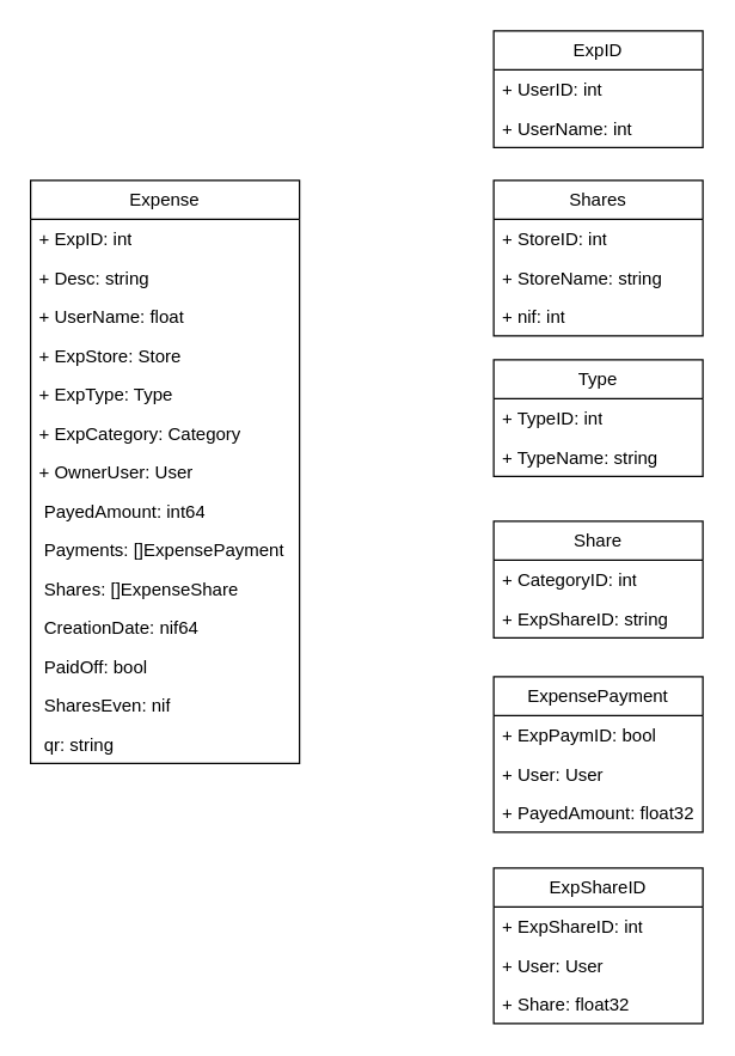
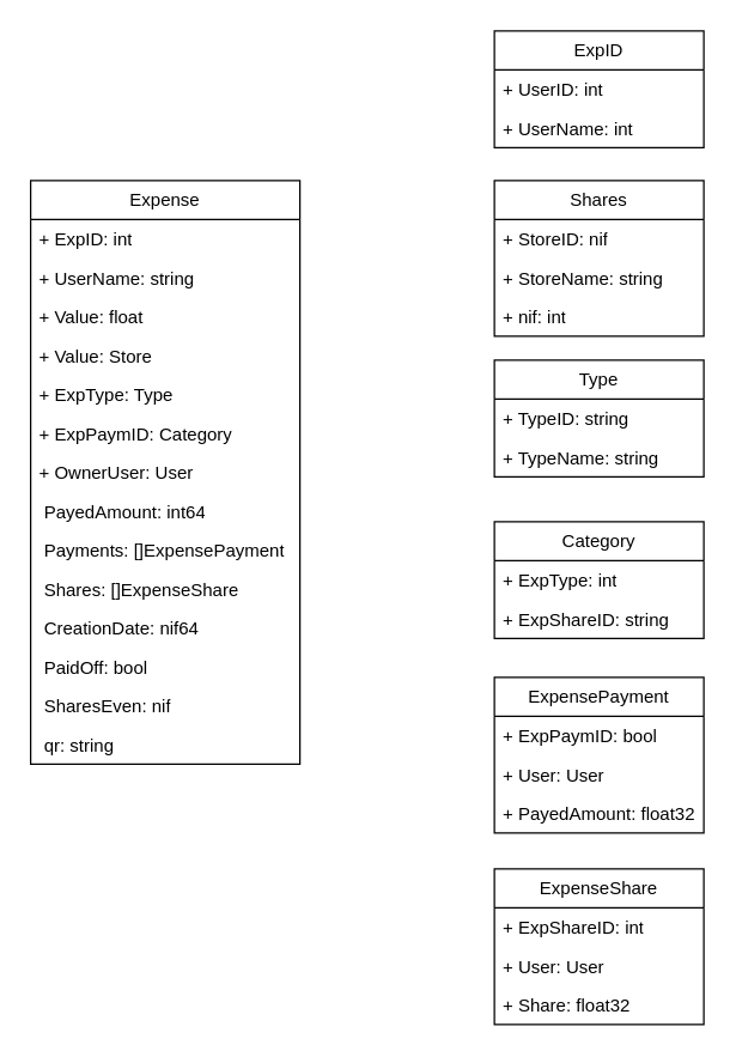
- <mxCell id="18" value="+ StoreID: int" style="text;strokeColor=none;fillColor=none;align=left;verticalAlign=top;spacingLeft=4;spacingRight=4;overflow=hidden;rotatable=0;points=[[0,0.5],[1,0.5]];portConstraint=eastwest;whiteSpace=wrap;html=1;" parent="17" vertex="1"><mxGeometry y="26" width="140" height="26" as="geometry" /></mxCell>
+ <mxCell id="18" value="+ StoreID: nif" style="text;strokeColor=none;fillColor=none;align=left;verticalAlign=top;spacingLeft=4;spacingRight=4;overflow=hidden;rotatable=0;points=[[0,0.5],[1,0.5]];portConstraint=eastwest;whiteSpace=wrap;html=1;" parent="17" vertex="1"><mxGeometry y="26" width="140" height="26" as="geometry" /></mxCell>
- <mxCell id="4" value="+ Desc: string" style="text;strokeColor=none;fillColor=none;align=left;verticalAlign=top;spacingLeft=4;spacingRight=4;overflow=hidden;rotatable=0;points=[[0,0.5],[1,0.5]];portConstraint=eastwest;whiteSpace=wrap;html=1;" parent="2" vertex="1"><mxGeometry y="52" width="180" height="26" as="geometry" /></mxCell>
+ <mxCell id="4" value="+ UserName: string" style="text;strokeColor=none;fillColor=none;align=left;verticalAlign=top;spacingLeft=4;spacingRight=4;overflow=hidden;rotatable=0;points=[[0,0.5],[1,0.5]];portConstraint=eastwest;whiteSpace=wrap;html=1;" parent="2" vertex="1"><mxGeometry y="52" width="180" height="26" as="geometry" /></mxCell>
- <mxCell id="5" value="+ UserName: float" style="text;strokeColor=none;fillColor=none;align=left;verticalAlign=top;spacingLeft=4;spacingRight=4;overflow=hidden;rotatable=0;points=[[0,0.5],[1,0.5]];portConstraint=eastwest;whiteSpace=wrap;html=1;" parent="2" vertex="1"><mxGeometry y="78" width="180" height="26" as="geometry" /></mxCell>
+ <mxCell id="5" value="+ Value: float" style="text;strokeColor=none;fillColor=none;align=left;verticalAlign=top;spacingLeft=4;spacingRight=4;overflow=hidden;rotatable=0;points=[[0,0.5],[1,0.5]];portConstraint=eastwest;whiteSpace=wrap;html=1;" parent="2" vertex="1"><mxGeometry y="78" width="180" height="26" as="geometry" /></mxCell>
- <mxCell id="6" value="+ ExpStore: Store" style="text;strokeColor=none;fillColor=none;align=left;verticalAlign=top;spacingLeft=4;spacingRight=4;overflow=hidden;rotatable=0;points=[[0,0.5],[1,0.5]];portConstraint=eastwest;whiteSpace=wrap;html=1;" parent="2" vertex="1"><mxGeometry y="104" width="180" height="26" as="geometry" /></mxCell>
+ <mxCell id="6" value="+ Value: Store" style="text;strokeColor=none;fillColor=none;align=left;verticalAlign=top;spacingLeft=4;spacingRight=4;overflow=hidden;rotatable=0;points=[[0,0.5],[1,0.5]];portConstraint=eastwest;whiteSpace=wrap;html=1;" parent="2" vertex="1"><mxGeometry y="104" width="180" height="26" as="geometry" /></mxCell>
- <mxCell id="22" value="+ TypeID: int" style="text;strokeColor=none;fillColor=none;align=left;verticalAlign=top;spacingLeft=4;spacingRight=4;overflow=hidden;rotatable=0;points=[[0,0.5],[1,0.5]];portConstraint=eastwest;whiteSpace=wrap;html=1;" parent="21" vertex="1"><mxGeometry y="26" width="140" height="26" as="geometry" /></mxCell>
+ <mxCell id="22" value="+ TypeID: string" style="text;strokeColor=none;fillColor=none;align=left;verticalAlign=top;spacingLeft=4;spacingRight=4;overflow=hidden;rotatable=0;points=[[0,0.5],[1,0.5]];portConstraint=eastwest;whiteSpace=wrap;html=1;" parent="21" vertex="1"><mxGeometry y="26" width="140" height="26" as="geometry" /></mxCell>
- <mxCell id="8" value="+ ExpCategory: Category" style="text;strokeColor=none;fillColor=none;align=left;verticalAlign=top;spacingLeft=4;spacingRight=4;overflow=hidden;rotatable=0;points=[[0,0.5],[1,0.5]];portConstraint=eastwest;whiteSpace=wrap;html=1;" parent="2" vertex="1"><mxGeometry y="156" width="180" height="26" as="geometry" /></mxCell>
+ <mxCell id="8" value="+ ExpPaymID: Category" style="text;strokeColor=none;fillColor=none;align=left;verticalAlign=top;spacingLeft=4;spacingRight=4;overflow=hidden;rotatable=0;points=[[0,0.5],[1,0.5]];portConstraint=eastwest;whiteSpace=wrap;html=1;" parent="2" vertex="1"><mxGeometry y="156" width="180" height="26" as="geometry" /></mxCell>
- <mxCell id="24" value="Share" style="swimlane;fontStyle=0;childLayout=stackLayout;horizontal=1;startSize=26;fillColor=none;horizontalStack=0;resizeParent=1;resizeParentMax=0;resizeLast=0;collapsible=1;marginBottom=0;whiteSpace=wrap;html=1;" parent="1" vertex="1"><mxGeometry x="330" y="348" width="140" height="78" as="geometry" /></mxCell>
+ <mxCell id="24" value="Category" style="swimlane;fontStyle=0;childLayout=stackLayout;horizontal=1;startSize=26;fillColor=none;horizontalStack=0;resizeParent=1;resizeParentMax=0;resizeLast=0;collapsible=1;marginBottom=0;whiteSpace=wrap;html=1;" parent="1" vertex="1"><mxGeometry x="330" y="348" width="140" height="78" as="geometry" /></mxCell>
- <mxCell id="25" value="+ CategoryID: int" style="text;strokeColor=none;fillColor=none;align=left;verticalAlign=top;spacingLeft=4;spacingRight=4;overflow=hidden;rotatable=0;points=[[0,0.5],[1,0.5]];portConstraint=eastwest;whiteSpace=wrap;html=1;" parent="24" vertex="1"><mxGeometry y="26" width="140" height="26" as="geometry" /></mxCell>
+ <mxCell id="25" value="+ ExpType: int" style="text;strokeColor=none;fillColor=none;align=left;verticalAlign=top;spacingLeft=4;spacingRight=4;overflow=hidden;rotatable=0;points=[[0,0.5],[1,0.5]];portConstraint=eastwest;whiteSpace=wrap;html=1;" parent="24" vertex="1"><mxGeometry y="26" width="140" height="26" as="geometry" /></mxCell>
- <mxCell id="31" value="ExpShareID" style="swimlane;fontStyle=0;childLayout=stackLayout;horizontal=1;startSize=26;fillColor=none;horizontalStack=0;resizeParent=1;resizeParentMax=0;resizeLast=0;collapsible=1;marginBottom=0;whiteSpace=wrap;html=1;" parent="1" vertex="1"><mxGeometry x="330" y="580" width="140" height="104" as="geometry" /></mxCell>
+ <mxCell id="31" value="ExpenseShare" style="swimlane;fontStyle=0;childLayout=stackLayout;horizontal=1;startSize=26;fillColor=none;horizontalStack=0;resizeParent=1;resizeParentMax=0;resizeLast=0;collapsible=1;marginBottom=0;whiteSpace=wrap;html=1;" parent="1" vertex="1"><mxGeometry x="330" y="580" width="140" height="104" as="geometry" /></mxCell>
